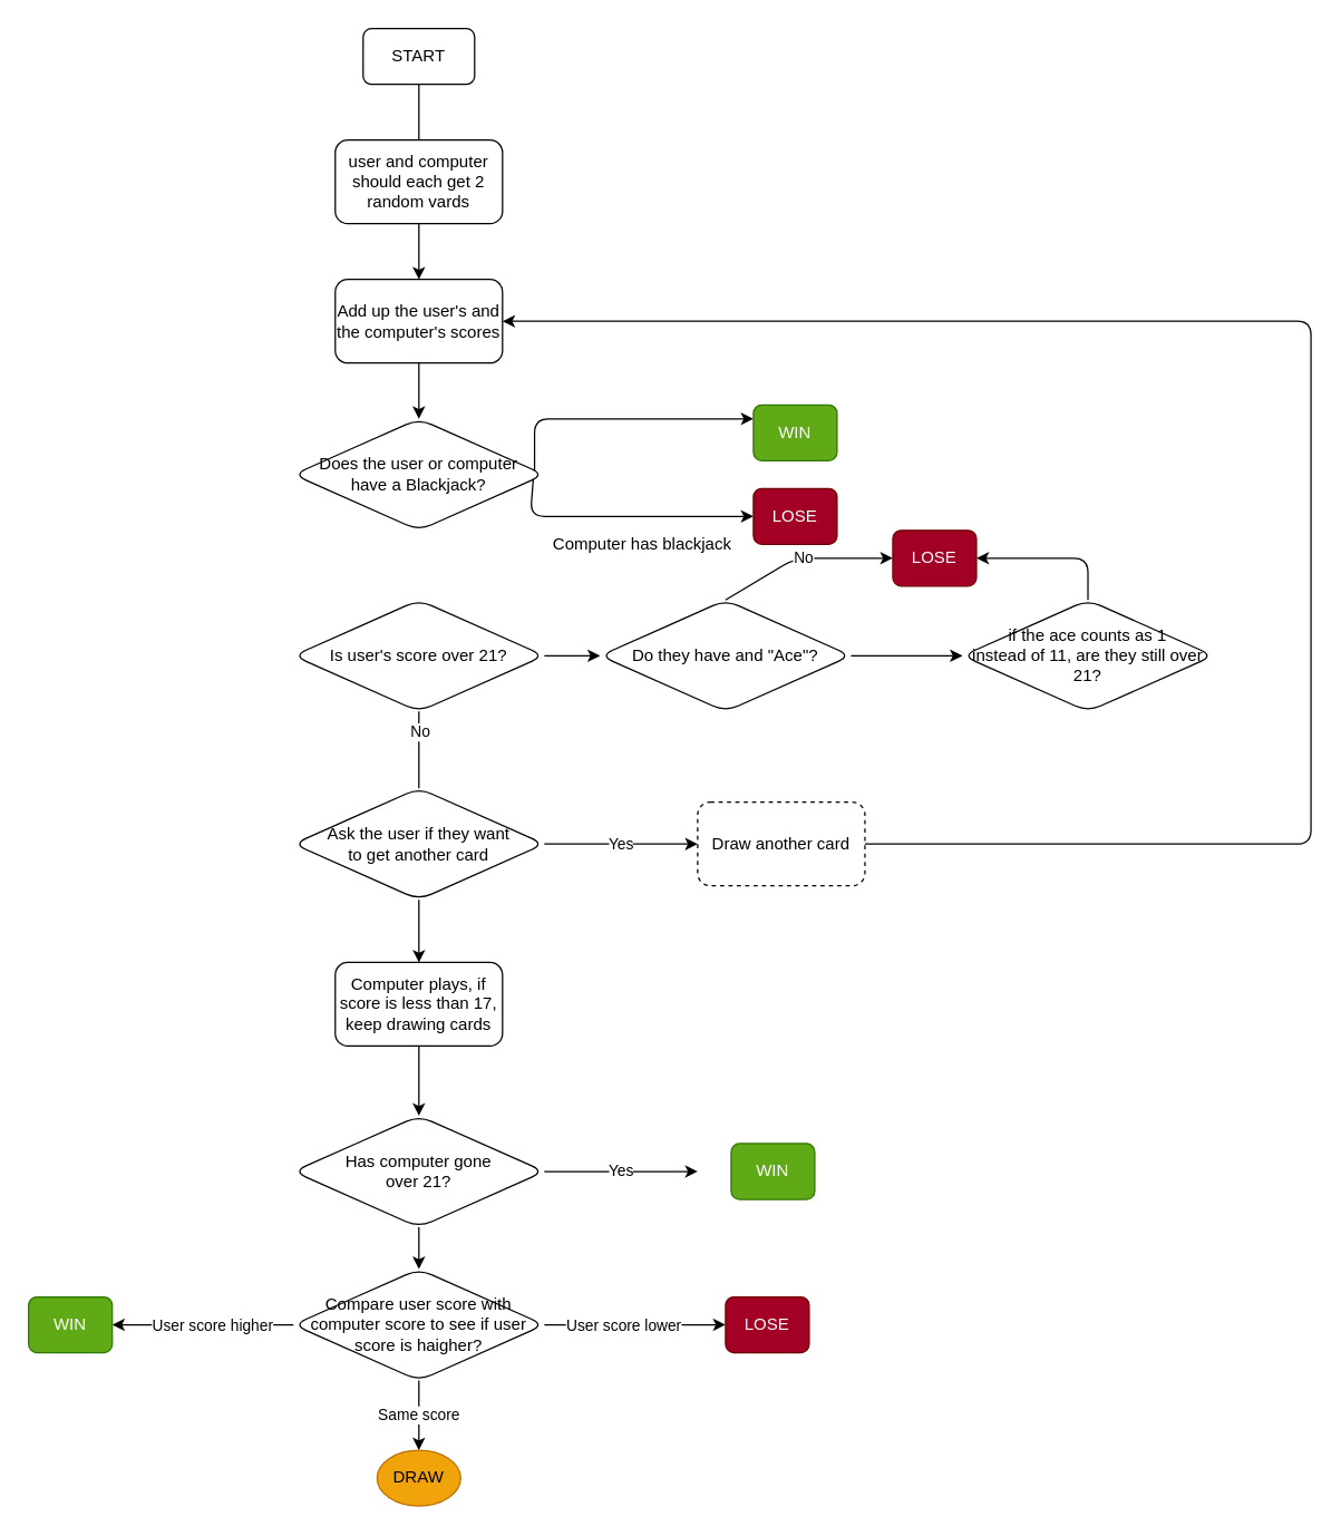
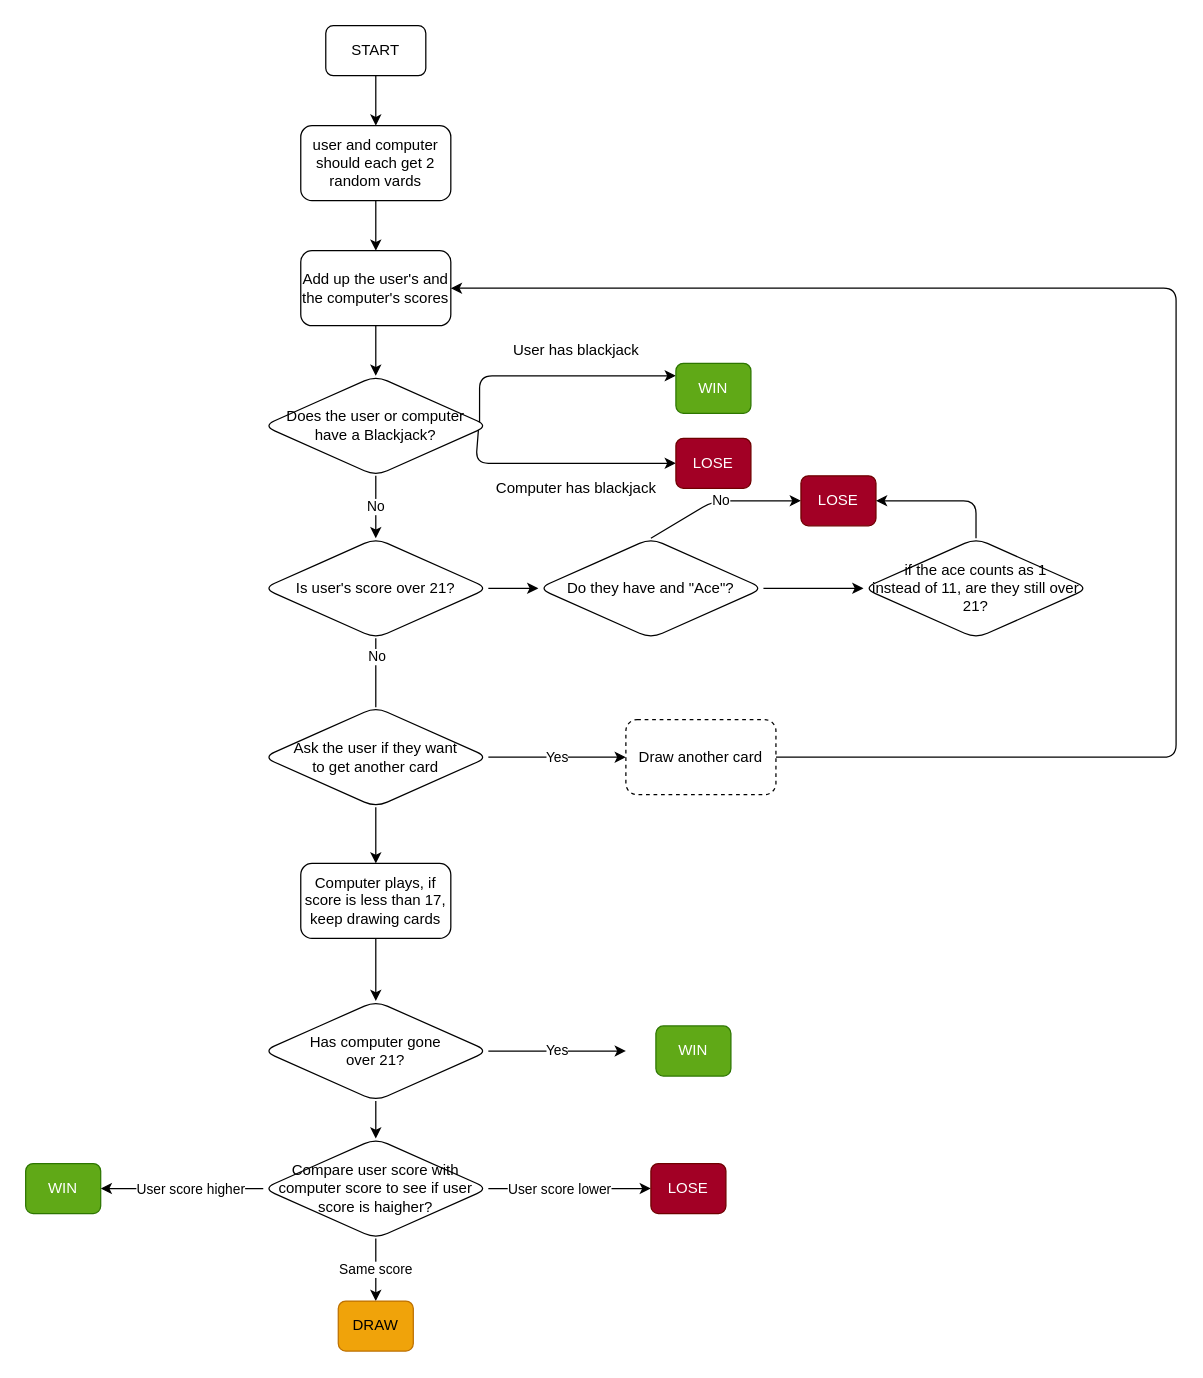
- <mxCell id="2" value="" style="edgeStyle=none;html=1;endArrow=none;" edge="1" parent="1" source="3" target="5"><mxGeometry relative="1" as="geometry" /></mxCell>
+ <mxCell id="2" value="" style="edgeStyle=none;html=1;" edge="1" parent="1" source="3" target="5"><mxGeometry relative="1" as="geometry" /></mxCell>
+ <mxCell id="13" value="User has blackjack&lt;br&gt;" style="text;html=1;align=center;verticalAlign=middle;resizable=0;points=[];autosize=1;strokeColor=none;fillColor=none;" vertex="1" parent="1"><mxGeometry x="400" y="270" width="120" height="20" as="geometry" /></mxCell>
+ <mxCell id="10" value="No" style="edgeStyle=none;html=1;entryX=0.5;entryY=0;entryDx=0;entryDy=0;" edge="1" parent="1" source="11" target="19"><mxGeometry relative="1" as="geometry" /></mxCell>
- <mxCell id="44" value="DRAW" style="ellipse;whiteSpace=wrap;html=1;fillColor=#f0a30a;fontColor=#000000;strokeColor=#BD7000;" vertex="1" parent="1"><mxGeometry x="270" y="1040" width="60" height="40" as="geometry" /></mxCell>
+ <mxCell id="44" value="DRAW" style="whiteSpace=wrap;html=1;rounded=1;fillColor=#f0a30a;fontColor=#000000;strokeColor=#BD7000;" vertex="1" parent="1"><mxGeometry x="270" y="1040" width="60" height="40" as="geometry" /></mxCell>
